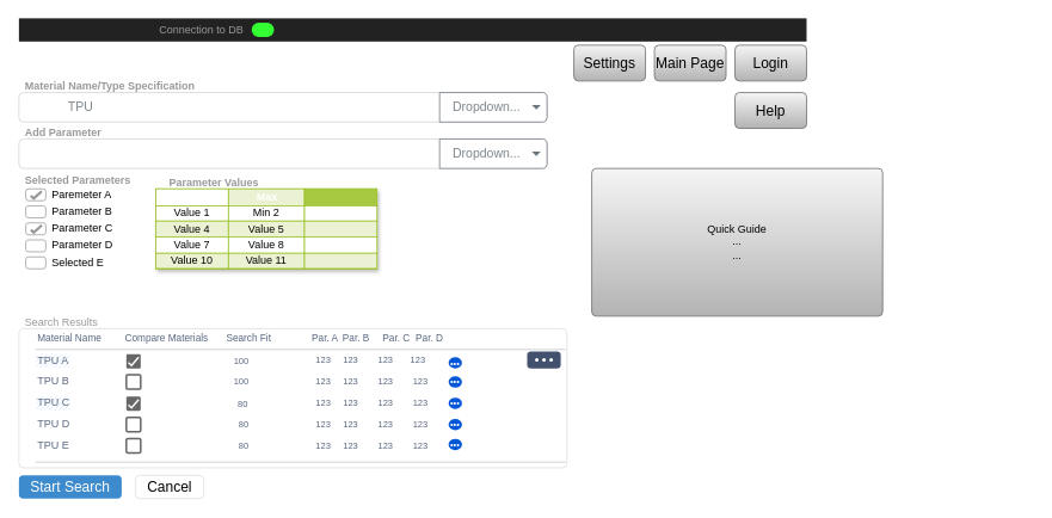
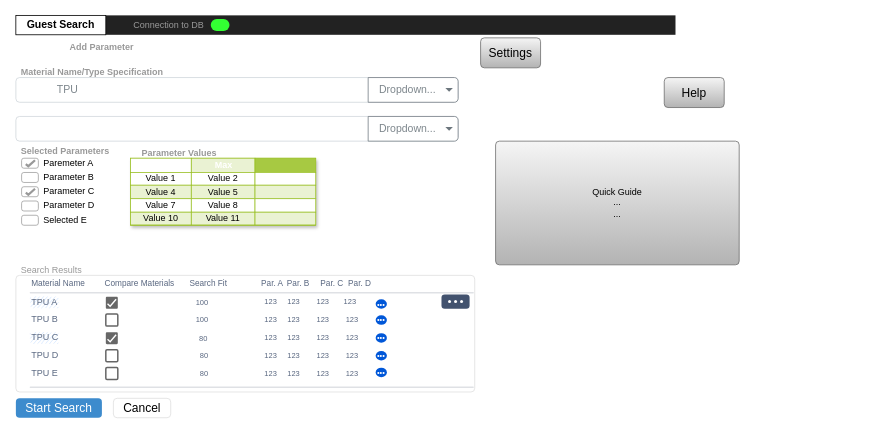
+ <mxCell id="3" value="Guest Search" style="html=1;shadow=0;dashed=0;shape=mxgraph.bootstrap.rect;fontSize=14;whiteSpace=wrap;fontStyle=1" parent="2" vertex="1"><mxGeometry width="120" height="25.93" as="geometry" /></mxCell>
- <mxCell id="14" value="Main Page" style="html=1;shadow=0;dashed=0;shape=mxgraph.bootstrap.rrect;rSize=5;fontSize=16;strokeColor=#666666;whiteSpace=wrap;fillColor=#f5f5f5;gradientColor=#b3b3b3;" vertex="1" parent="1"><mxGeometry x="729.998" y="49.999" width="80" height="40" as="geometry" /></mxCell>
- <mxCell id="11" value="Login" style="html=1;shadow=0;dashed=0;shape=mxgraph.bootstrap.rrect;rSize=5;fontSize=16;strokeColor=#666666;whiteSpace=wrap;fillColor=#f5f5f5;gradientColor=#b3b3b3;" vertex="1" parent="1"><mxGeometry x="819.998" y="49.999" width="80" height="40" as="geometry" /></mxCell>
- <mxCell id="64" value="Help" style="html=1;shadow=0;dashed=0;shape=mxgraph.bootstrap.rrect;rSize=5;fontSize=16;strokeColor=#666666;whiteSpace=wrap;fillColor=#f5f5f5;gradientColor=#b3b3b3;" vertex="1" parent="1"><mxGeometry x="819.998" y="102.969" width="80" height="40" as="geometry" /></mxCell>
+ <mxCell id="64" value="Help" style="html=1;shadow=0;dashed=0;shape=mxgraph.bootstrap.rrect;rSize=5;fontSize=16;strokeColor=#666666;whiteSpace=wrap;fillColor=#f5f5f5;gradientColor=#b3b3b3;" vertex="1" parent="1"><mxGeometry x="884.998" y="102.969" width="80" height="40" as="geometry" /></mxCell>
- <mxCell id="8" value="Add Parameter" style="html=1;shadow=0;dashed=0;shape=mxgraph.bootstrap.rect;strokeColor=none;fillColor=none;fontColor=#999999;align=left;spacingLeft=5;whiteSpace=wrap;rounded=0;fontStyle=1" parent="1" vertex="1"><mxGeometry x="20" y="141.869" width="153.043" height="12.967" as="geometry" /></mxCell>
+ <mxCell id="8" value="Add Parameter" style="html=1;shadow=0;dashed=0;shape=mxgraph.bootstrap.rect;strokeColor=none;fillColor=none;fontColor=#999999;align=left;spacingLeft=5;whiteSpace=wrap;rounded=0;fontStyle=1" parent="1" vertex="1"><mxGeometry x="85" y="56.869" width="153.043" height="12.967" as="geometry" /></mxCell>
- <mxCell id="72" value="Min 2" style="connectable=0;recursiveResize=0;strokeColor=inherit;fillColor=inherit;align=center;whiteSpace=wrap;html=1;" vertex="1" parent="70"><mxGeometry x="81" width="85" height="17" as="geometry"><mxRectangle width="85" height="17" as="alternateBounds" /></mxGeometry></mxCell>
+ <mxCell id="72" value="Value 2" style="connectable=0;recursiveResize=0;strokeColor=inherit;fillColor=inherit;align=center;whiteSpace=wrap;html=1;" vertex="1" parent="70"><mxGeometry x="81" width="85" height="17" as="geometry"><mxRectangle width="85" height="17" as="alternateBounds" /></mxGeometry></mxCell>
